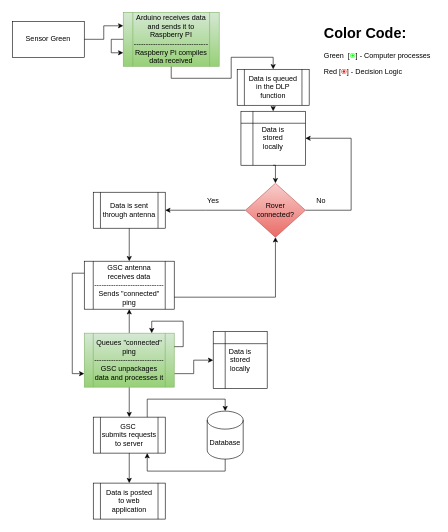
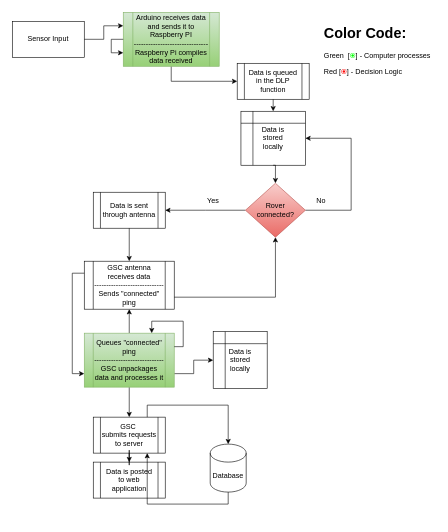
- <mxCell id="3" value="Sensor Green" style="rounded=0;whiteSpace=wrap;html=1;fillColor=none;" vertex="1" parent="1"><mxGeometry x="20" y="35" width="120" height="60" as="geometry" /></mxCell>
+ <mxCell id="3" value="Sensor Input" style="rounded=0;whiteSpace=wrap;html=1;fillColor=none;" vertex="1" parent="1"><mxGeometry x="20" y="35" width="120" height="60" as="geometry" /></mxCell>
- <mxCell id="7" value="Data is queued&lt;br&gt;in the DLP&lt;br&gt;function" style="shape=process;whiteSpace=wrap;html=1;backgroundOutline=1;fillColor=none;" vertex="1" parent="1"><mxGeometry x="395" y="115" width="120" height="60" as="geometry" /></mxCell>
+ <mxCell id="7" value="Data is queued&lt;br&gt;in the DLP&lt;br&gt;function" style="shape=process;whiteSpace=wrap;html=1;backgroundOutline=1;fillColor=none;" vertex="1" parent="1"><mxGeometry x="395" y="105" width="120" height="60" as="geometry" /></mxCell>
- <mxCell id="31" value="Database" style="shape=cylinder3;whiteSpace=wrap;html=1;boundedLbl=1;backgroundOutline=1;size=15;fillColor=none;" vertex="1" parent="1"><mxGeometry x="345" y="685" width="60" height="80" as="geometry" /></mxCell>
+ <mxCell id="31" value="Database" style="shape=cylinder3;whiteSpace=wrap;html=1;boundedLbl=1;backgroundOutline=1;size=15;fillColor=none;" vertex="1" parent="1"><mxGeometry x="350" y="740" width="60" height="80" as="geometry" /></mxCell>
- <mxCell id="29" value="Data is posted&lt;br&gt;to web application" style="shape=process;whiteSpace=wrap;html=1;backgroundOutline=1;fillColor=none;" vertex="1" parent="1"><mxGeometry x="155" y="805" width="120" height="60" as="geometry" /></mxCell>
+ <mxCell id="29" value="Data is posted&lt;br&gt;to web application" style="shape=process;whiteSpace=wrap;html=1;backgroundOutline=1;fillColor=none;" vertex="1" parent="1"><mxGeometry x="155" y="770" width="120" height="60" as="geometry" /></mxCell>
